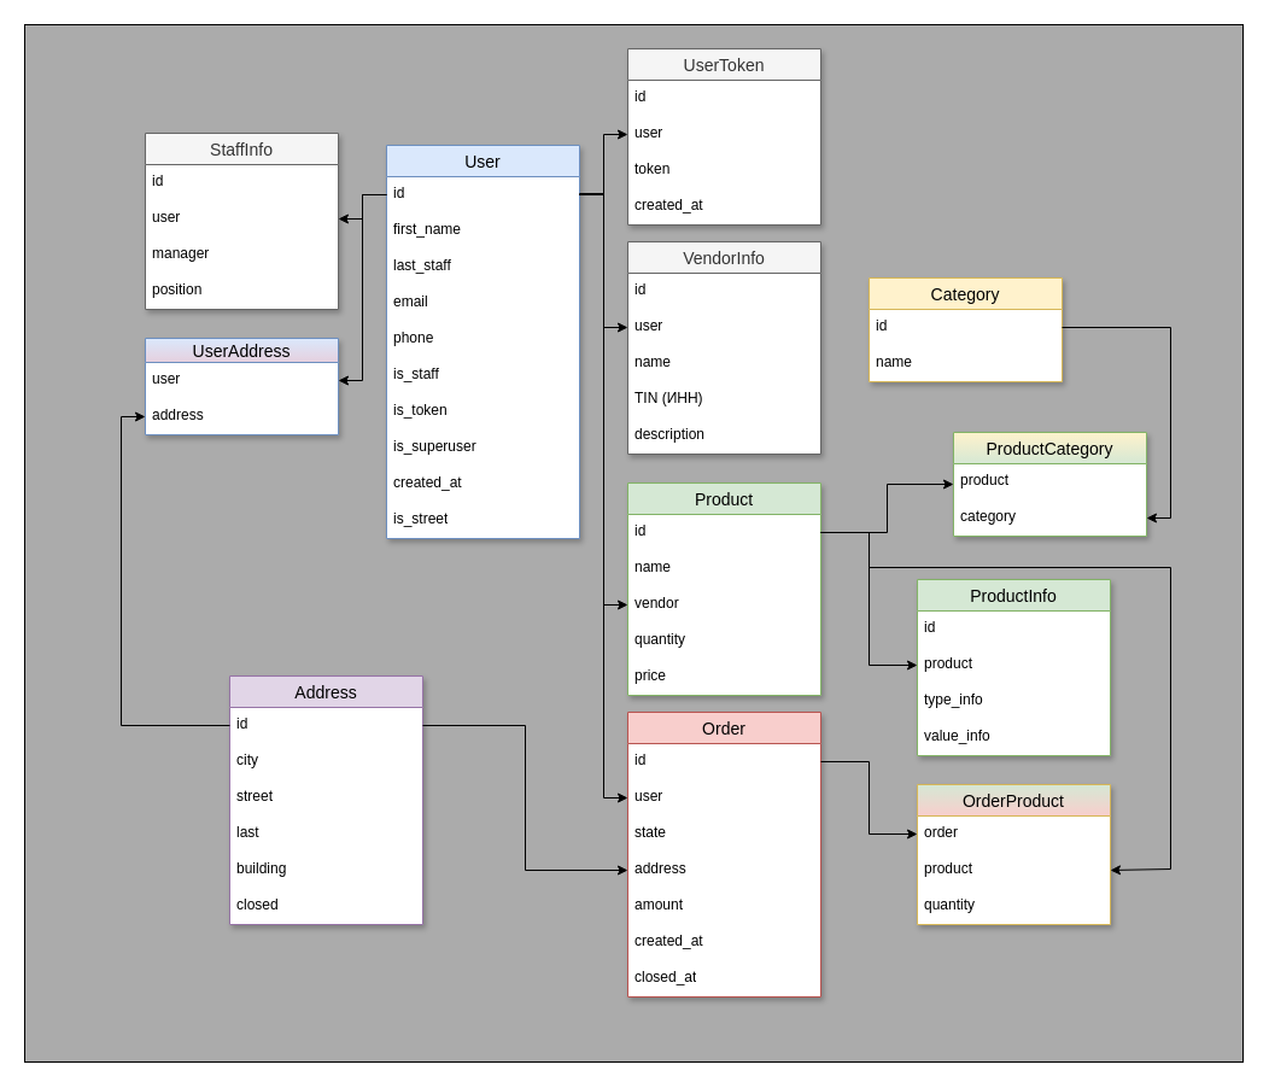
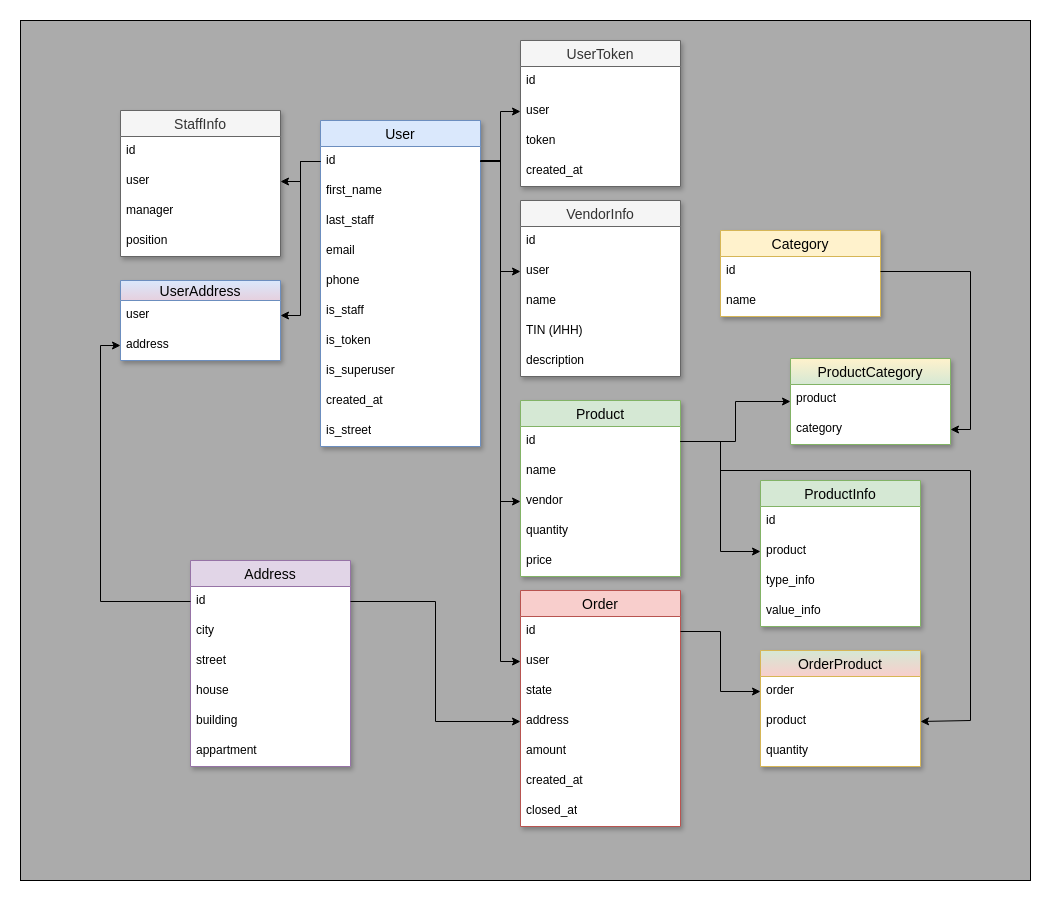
- <mxCell id="18" value="last" style="text;strokeColor=none;fillColor=none;spacingLeft=4;spacingRight=4;overflow=hidden;rotatable=0;points=[[0,0.5],[1,0.5]];portConstraint=eastwest;fontSize=12;whiteSpace=wrap;html=1;" parent="14" vertex="1"><mxGeometry y="116" width="160" height="30" as="geometry" /></mxCell>
+ <mxCell id="18" value="house" style="text;strokeColor=none;fillColor=none;spacingLeft=4;spacingRight=4;overflow=hidden;rotatable=0;points=[[0,0.5],[1,0.5]];portConstraint=eastwest;fontSize=12;whiteSpace=wrap;html=1;" parent="14" vertex="1"><mxGeometry y="116" width="160" height="30" as="geometry" /></mxCell>
- <mxCell id="20" value="closed" style="text;strokeColor=none;fillColor=none;spacingLeft=4;spacingRight=4;overflow=hidden;rotatable=0;points=[[0,0.5],[1,0.5]];portConstraint=eastwest;fontSize=12;whiteSpace=wrap;html=1;" parent="14" vertex="1"><mxGeometry y="176" width="160" height="30" as="geometry" /></mxCell>
+ <mxCell id="20" value="appartment" style="text;strokeColor=none;fillColor=none;spacingLeft=4;spacingRight=4;overflow=hidden;rotatable=0;points=[[0,0.5],[1,0.5]];portConstraint=eastwest;fontSize=12;whiteSpace=wrap;html=1;" parent="14" vertex="1"><mxGeometry y="176" width="160" height="30" as="geometry" /></mxCell>
